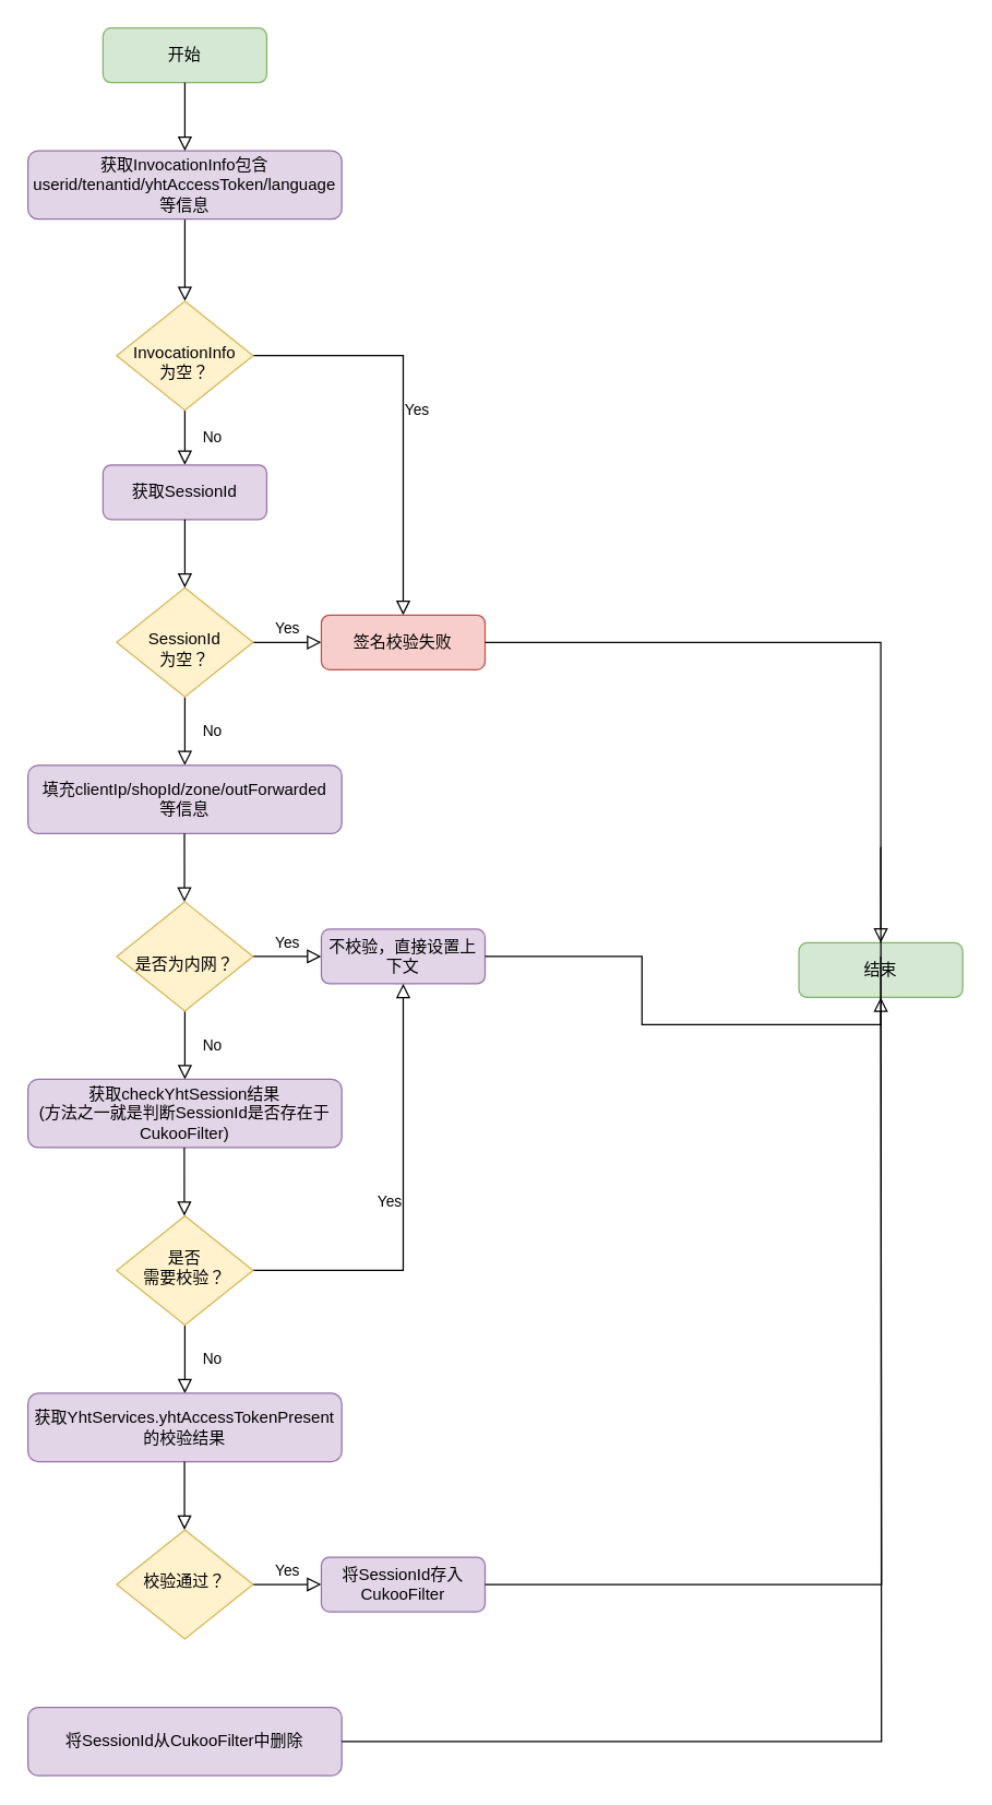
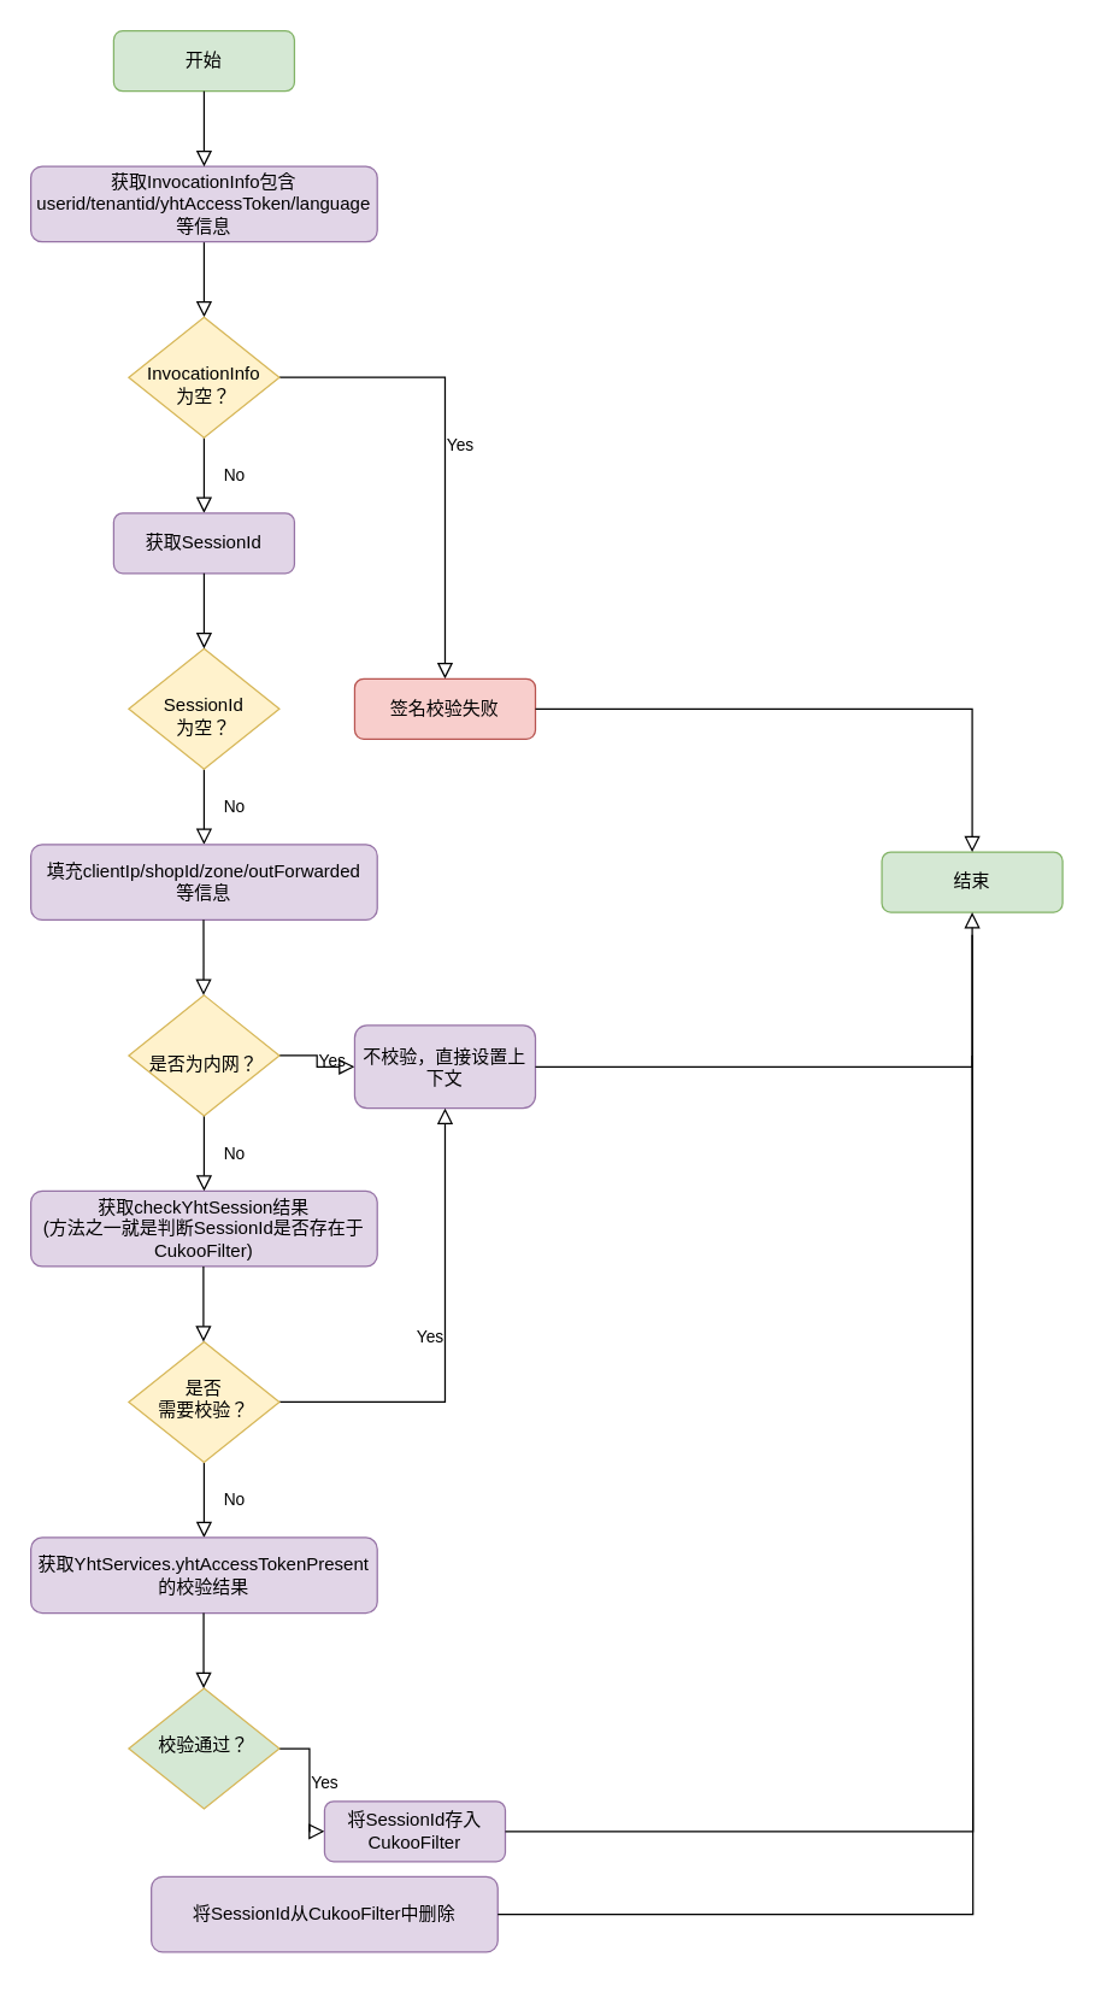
- <mxCell id="6" value="&lt;br&gt;InvocationInfo&lt;br&gt;为空？" style="rhombus;whiteSpace=wrap;html=1;shadow=0;fontFamily=Helvetica;fontSize=12;align=center;strokeWidth=1;spacing=6;spacingTop=-4;fillColor=#fff2cc;strokeColor=#d6b656;" parent="1" vertex="1"><mxGeometry x="85" y="220" width="100" height="80" as="geometry" /></mxCell>
+ <mxCell id="6" value="&lt;br&gt;InvocationInfo&lt;br&gt;为空？" style="rhombus;whiteSpace=wrap;html=1;shadow=0;fontFamily=Helvetica;fontSize=12;align=center;strokeWidth=1;spacing=6;spacingTop=-4;fillColor=#fff2cc;strokeColor=#d6b656;" parent="1" vertex="1"><mxGeometry x="85" y="210" width="100" height="80" as="geometry" /></mxCell>
- <mxCell id="11" value="Yes" style="edgeStyle=orthogonalEdgeStyle;rounded=0;html=1;jettySize=auto;orthogonalLoop=1;fontSize=11;endArrow=block;endFill=0;endSize=8;strokeWidth=1;shadow=0;labelBackgroundColor=none;" edge="1" parent="1" source="12" target="13"><mxGeometry y="10" relative="1" as="geometry"><mxPoint as="offset" /></mxGeometry></mxCell>
- <mxCell id="19" value="不校验，直接设置上下文" style="rounded=1;whiteSpace=wrap;html=1;fontSize=12;glass=0;strokeWidth=1;shadow=0;fillColor=#e1d5e7;strokeColor=#9673a6;" vertex="1" parent="1"><mxGeometry x="235" y="680" width="120" height="40" as="geometry" /></mxCell>
+ <mxCell id="19" value="不校验，直接设置上下文" style="rounded=1;whiteSpace=wrap;html=1;fontSize=12;glass=0;strokeWidth=1;shadow=0;fillColor=#e1d5e7;strokeColor=#9673a6;" vertex="1" parent="1"><mxGeometry x="235" y="680" width="120" height="55" as="geometry" /></mxCell>
- <mxCell id="22" value="结束" style="rounded=1;whiteSpace=wrap;html=1;fontSize=12;glass=0;strokeWidth=1;shadow=0;fillColor=#d5e8d4;strokeColor=#82b366;" vertex="1" parent="1"><mxGeometry x="585" y="690" width="120" height="40" as="geometry" /></mxCell>
+ <mxCell id="22" value="结束" style="rounded=1;whiteSpace=wrap;html=1;fontSize=12;glass=0;strokeWidth=1;shadow=0;fillColor=#d5e8d4;strokeColor=#82b366;" vertex="1" parent="1"><mxGeometry x="585" y="565" width="120" height="40" as="geometry" /></mxCell>
- <mxCell id="31" value="校验通过&lt;span style=&quot;background-color: initial;&quot;&gt;？&lt;/span&gt;" style="rhombus;whiteSpace=wrap;html=1;shadow=0;fontFamily=Helvetica;fontSize=12;align=center;strokeWidth=1;spacing=6;spacingTop=-4;fillColor=#fff2cc;strokeColor=#d6b656;" vertex="1" parent="1"><mxGeometry x="85" y="1120" width="100" height="80" as="geometry" /></mxCell>
+ <mxCell id="31" value="校验通过&lt;span style=&quot;background-color: initial;&quot;&gt;？&lt;/span&gt;" style="rhombus;whiteSpace=wrap;html=1;shadow=0;fontFamily=Helvetica;fontSize=12;align=center;strokeWidth=1;spacing=6;spacingTop=-4;fillColor=#d5e8d4;strokeColor=#d6b656;" vertex="1" parent="1"><mxGeometry x="85" y="1120" width="100" height="80" as="geometry" /></mxCell>
- <mxCell id="32" value="将SessionId存入CukooFilter" style="rounded=1;whiteSpace=wrap;html=1;fontSize=12;glass=0;strokeWidth=1;shadow=0;fillColor=#e1d5e7;strokeColor=#9673a6;" vertex="1" parent="1"><mxGeometry x="235" y="1140" width="120" height="40" as="geometry" /></mxCell>
+ <mxCell id="32" value="将SessionId存入CukooFilter" style="rounded=1;whiteSpace=wrap;html=1;fontSize=12;glass=0;strokeWidth=1;shadow=0;fillColor=#e1d5e7;strokeColor=#9673a6;" vertex="1" parent="1"><mxGeometry x="215" y="1195" width="120" height="40" as="geometry" /></mxCell>
- <mxCell id="33" value="将SessionId从CukooFilter中删除" style="rounded=1;whiteSpace=wrap;html=1;fontSize=12;glass=0;strokeWidth=1;shadow=0;fillColor=#e1d5e7;strokeColor=#9673a6;" vertex="1" parent="1"><mxGeometry x="20" y="1250" width="230" height="50" as="geometry" /></mxCell>
+ <mxCell id="33" value="将SessionId从CukooFilter中删除" style="rounded=1;whiteSpace=wrap;html=1;fontSize=12;glass=0;strokeWidth=1;shadow=0;fillColor=#e1d5e7;strokeColor=#9673a6;" vertex="1" parent="1"><mxGeometry x="100" y="1245" width="230" height="50" as="geometry" /></mxCell>
